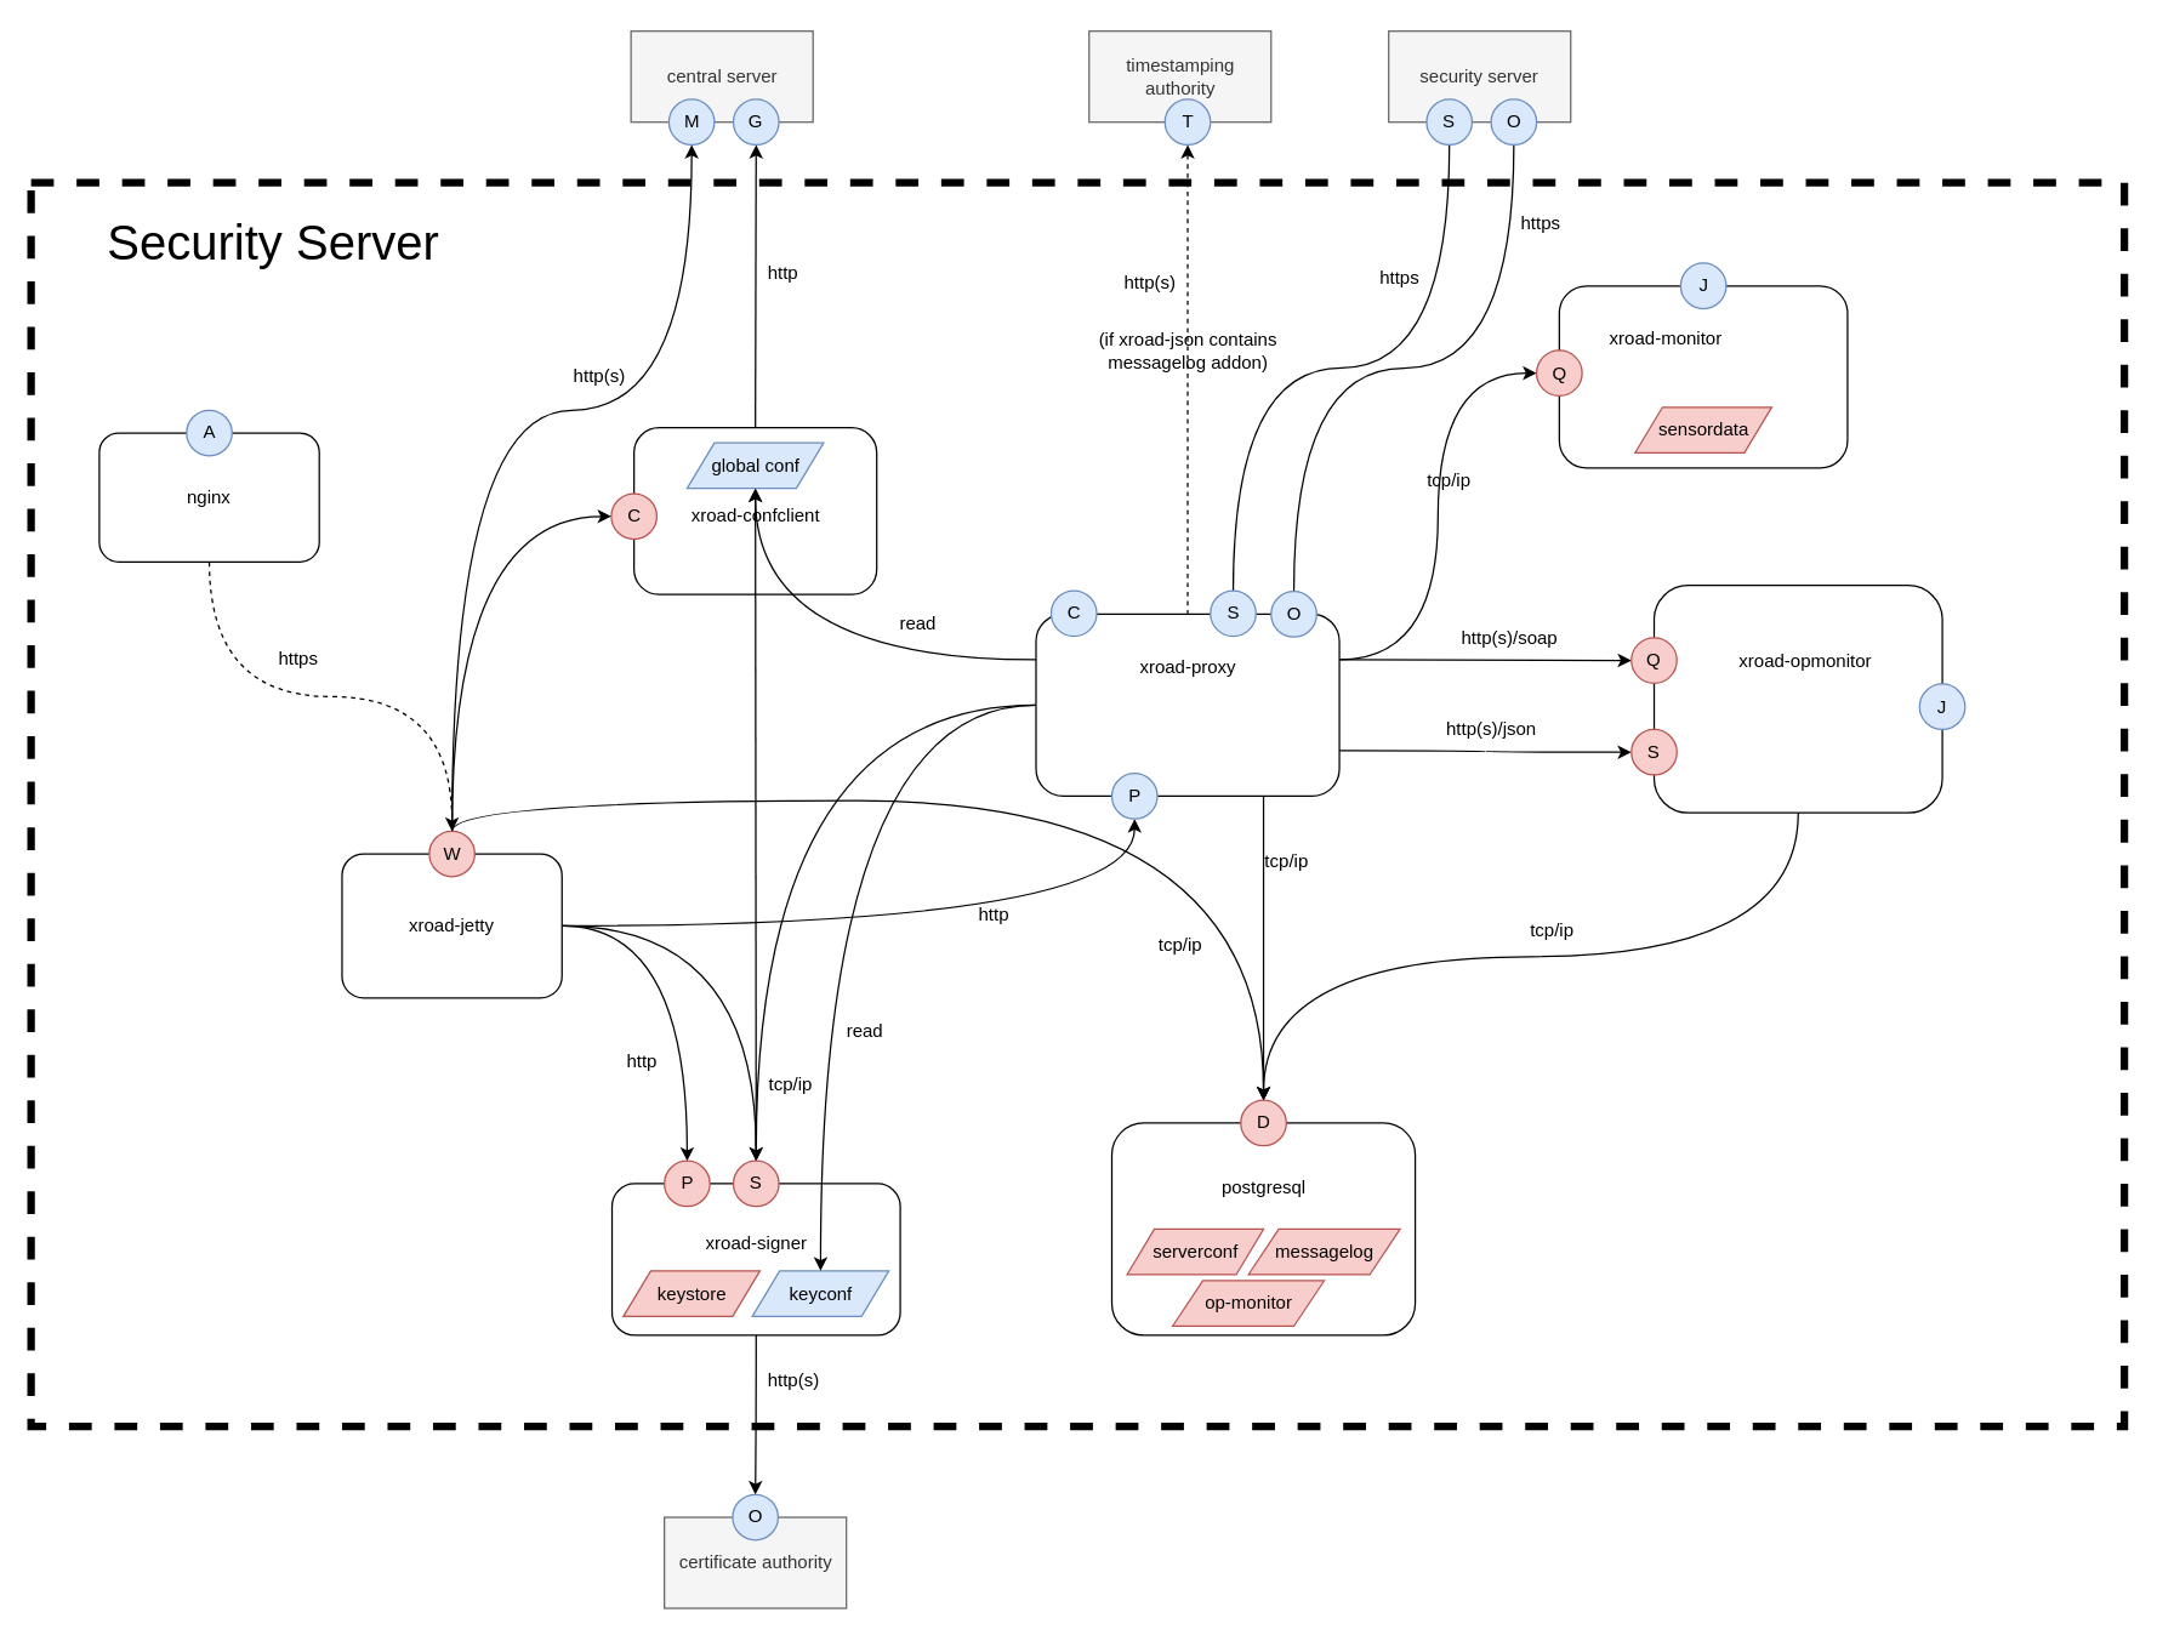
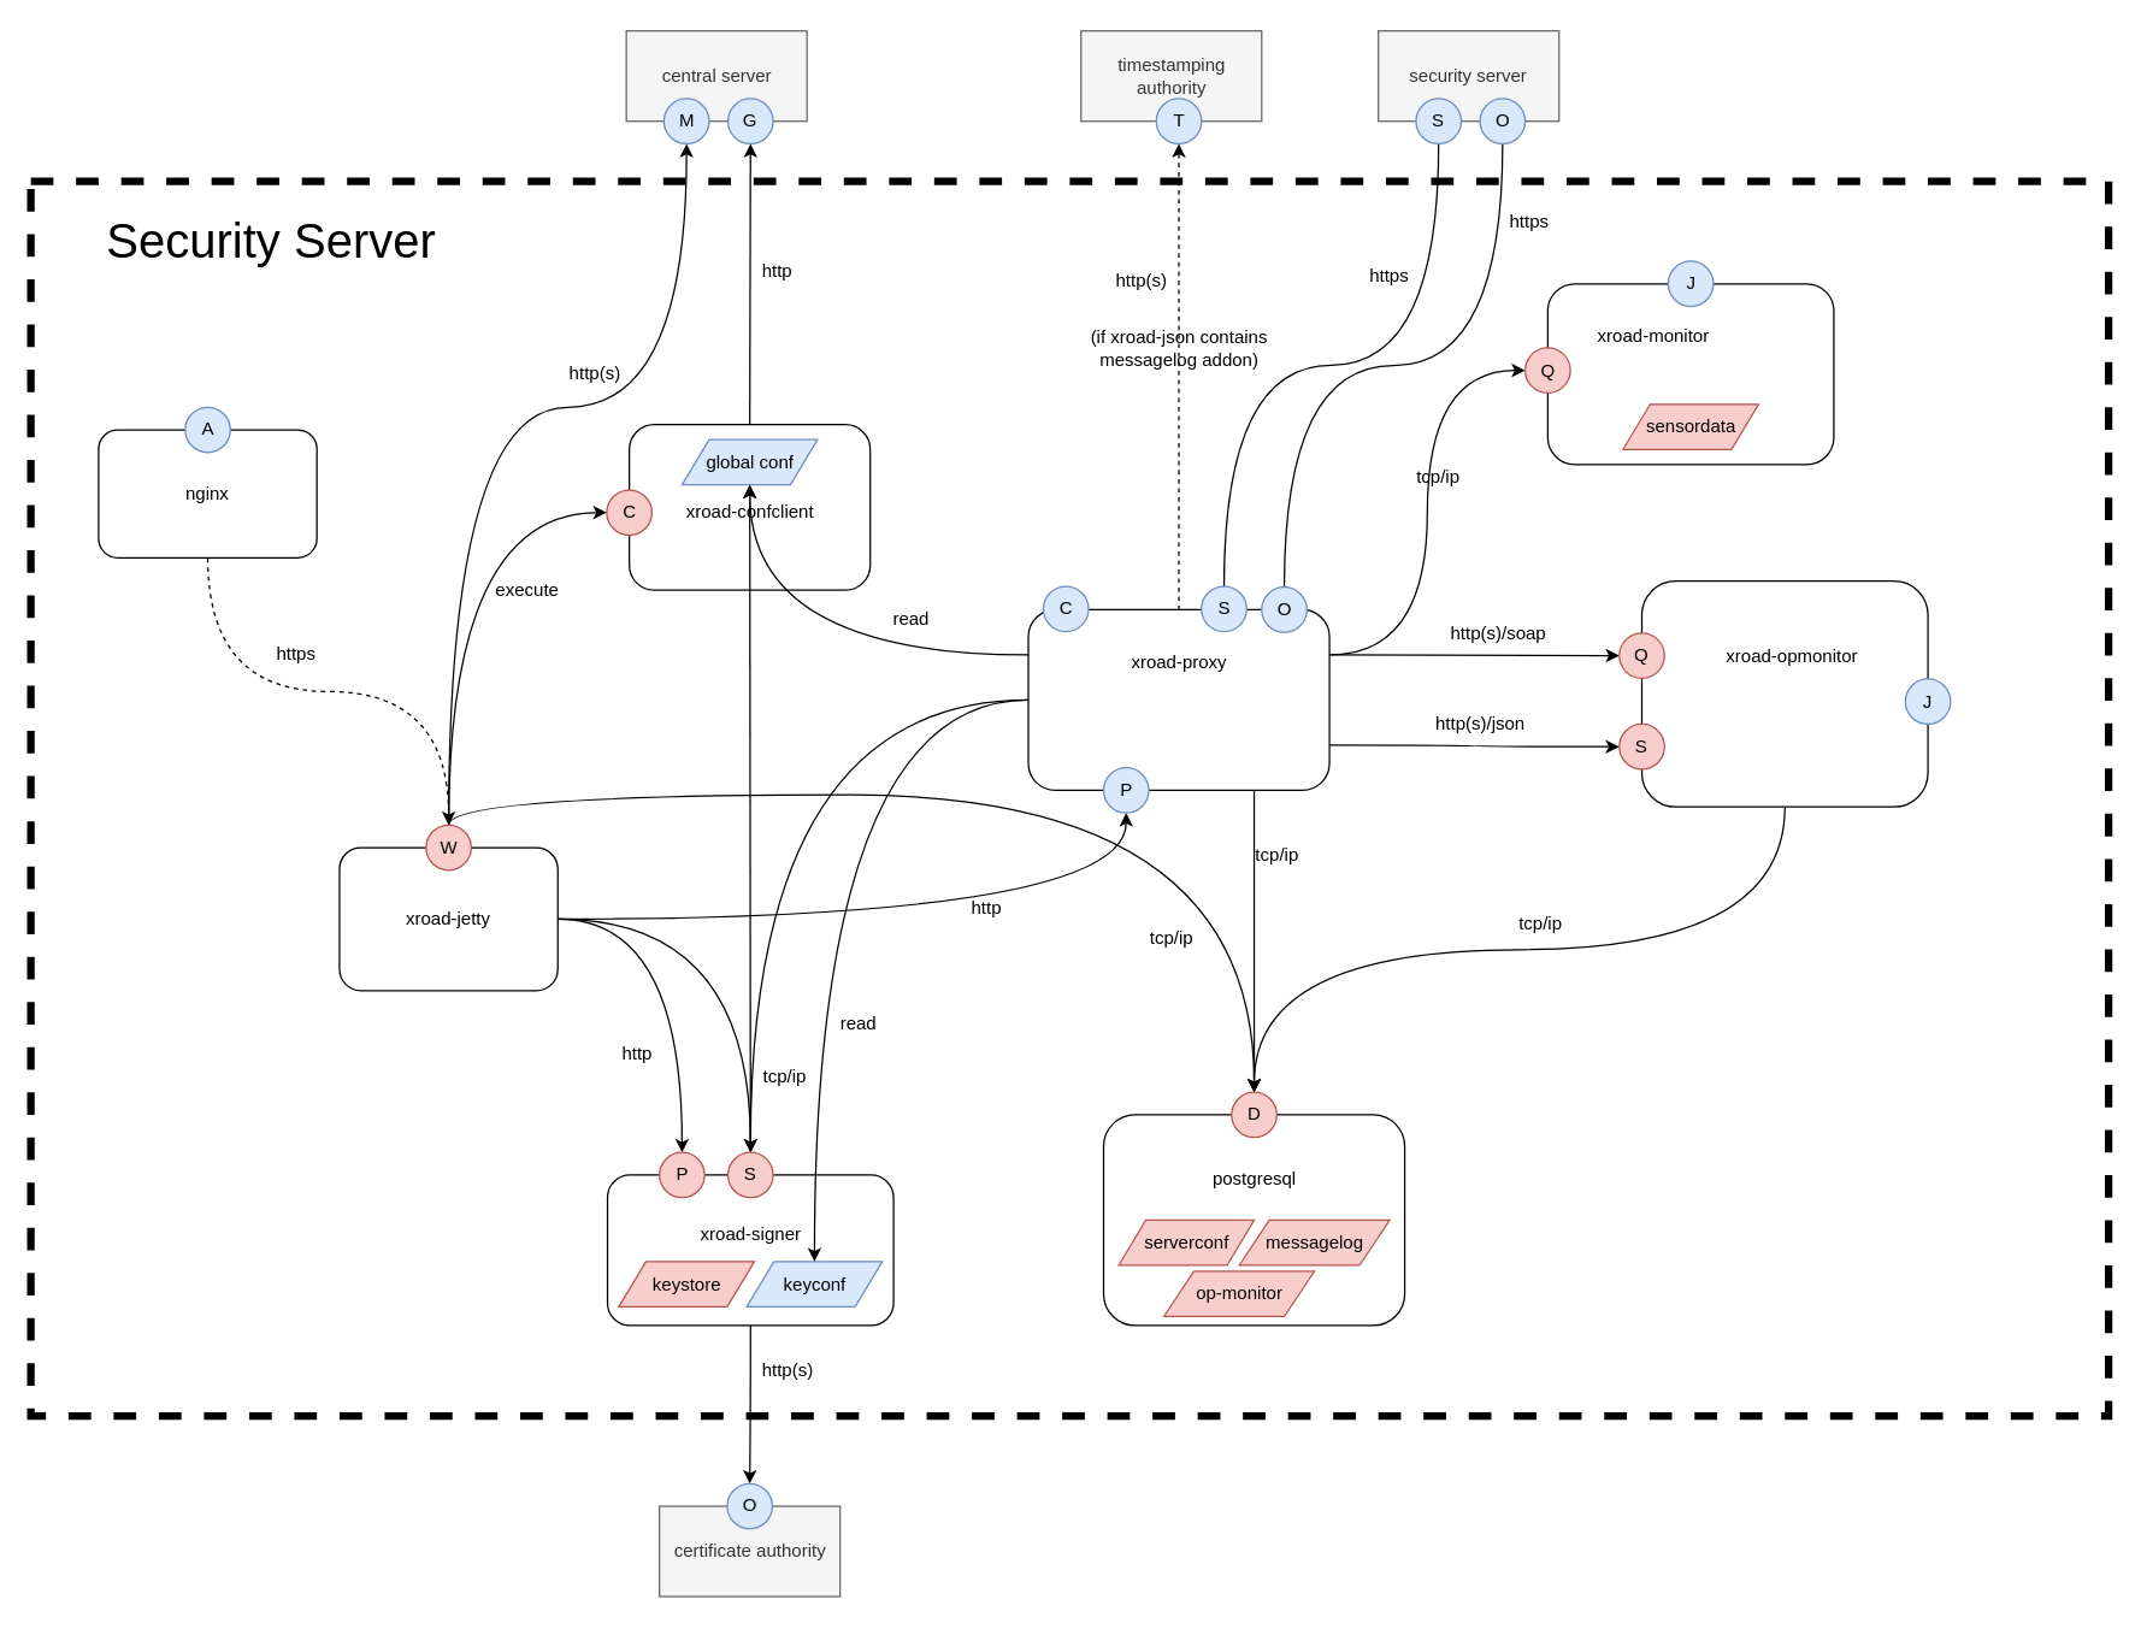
+ <mxCell id="57" value="execute" style="text;html=1;strokeColor=none;fillColor=none;align=center;verticalAlign=middle;whiteSpace=wrap;rounded=0;labelBackgroundColor=none;" parent="1" vertex="1"><mxGeometry x="330" y="381.5" width="40" height="20" as="geometry" /></mxCell>
